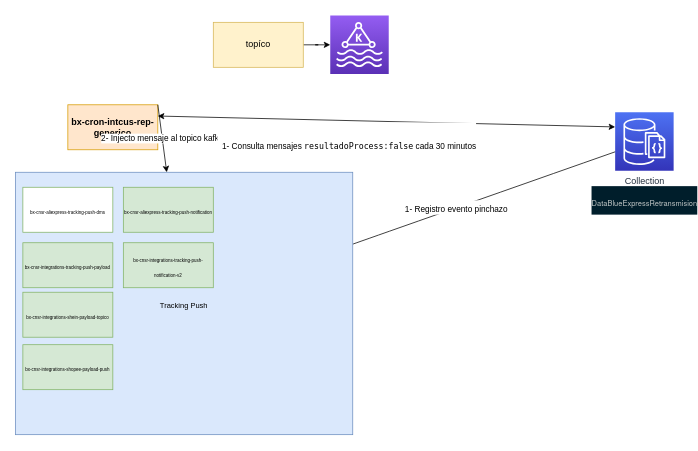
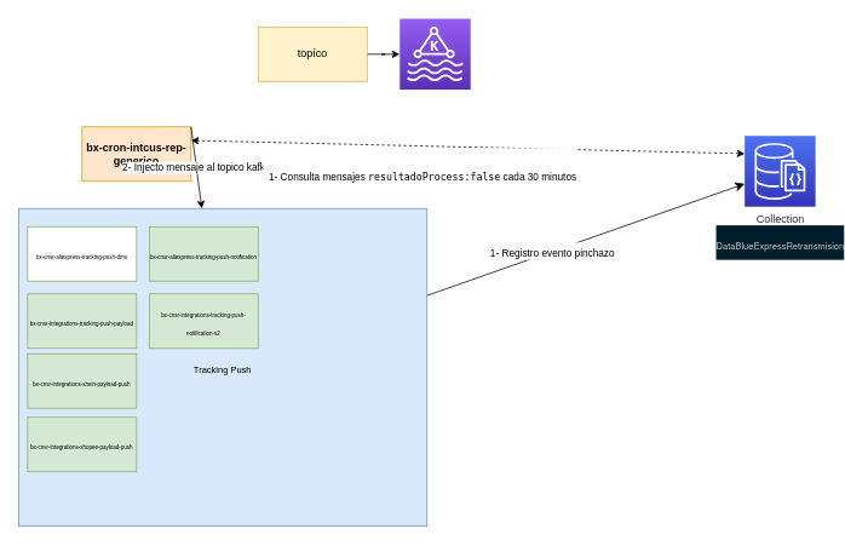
- <mxCell id="9" value="" style="endArrow=classic;startArrow=classic;html=1;rounded=0;entryX=0;entryY=0.25;entryDx=0;entryDy=0;entryPerimeter=0;exitX=1;exitY=0.25;exitDx=0;exitDy=0;" parent="1" source="2" target="8" edge="1"><mxGeometry width="50" height="50" relative="1" as="geometry"><mxPoint x="320" y="259" as="sourcePoint" /><mxPoint x="370" y="209" as="targetPoint" /></mxGeometry></mxCell>
+ <mxCell id="9" value="" style="endArrow=classic;startArrow=classic;html=1;rounded=0;entryX=0;entryY=0.25;entryDx=0;entryDy=0;entryPerimeter=0;exitX=1;exitY=0.25;exitDx=0;exitDy=0;dashed=1;" parent="1" source="2" target="8" edge="1"><mxGeometry width="50" height="50" relative="1" as="geometry"><mxPoint x="320" y="259" as="sourcePoint" /><mxPoint x="370" y="209" as="targetPoint" /></mxGeometry></mxCell>
- <mxCell id="11" style="edgeStyle=none;curved=1;rounded=0;orthogonalLoop=1;jettySize=auto;html=1;fontSize=12;startSize=8;endSize=8;endArrow=none;" edge="1" parent="1" source="13" target="8"><mxGeometry relative="1" as="geometry" /></mxCell>
+ <mxCell id="11" style="edgeStyle=none;curved=1;rounded=0;orthogonalLoop=1;jettySize=auto;html=1;fontSize=12;startSize=8;endSize=8;" edge="1" parent="1" source="13" target="8"><mxGeometry relative="1" as="geometry" /></mxCell>
- <mxCell id="18" value="&lt;font style=&quot;font-size: 6px;&quot;&gt;bx-cnsr-integrations-shein-payload-topico&lt;/font&gt;" style="rounded=0;whiteSpace=wrap;html=1;fontSize=16;fillColor=#d5e8d4;strokeColor=#82b366;" vertex="1" parent="1"><mxGeometry x="30" y="389" width="120" height="60" as="geometry" /></mxCell>
+ <mxCell id="18" value="&lt;font style=&quot;font-size: 6px;&quot;&gt;bx-cnsr-integrations-shein-payload-push&lt;/font&gt;" style="rounded=0;whiteSpace=wrap;html=1;fontSize=16;fillColor=#d5e8d4;strokeColor=#82b366;" vertex="1" parent="1"><mxGeometry x="30" y="389" width="120" height="60" as="geometry" /></mxCell>
